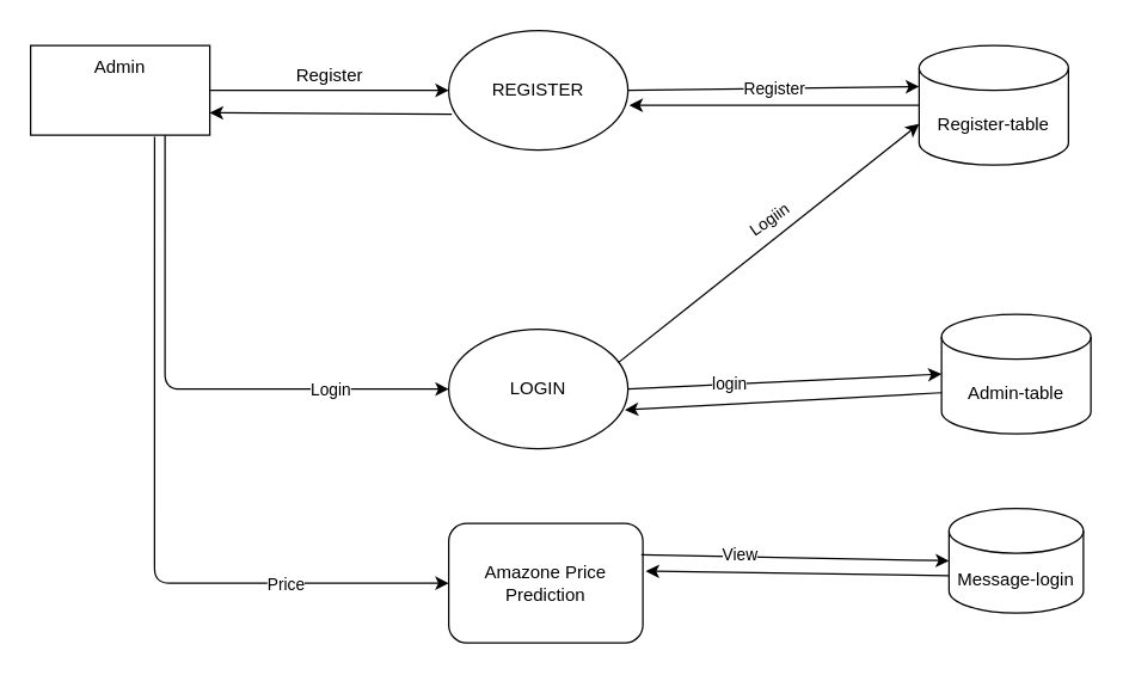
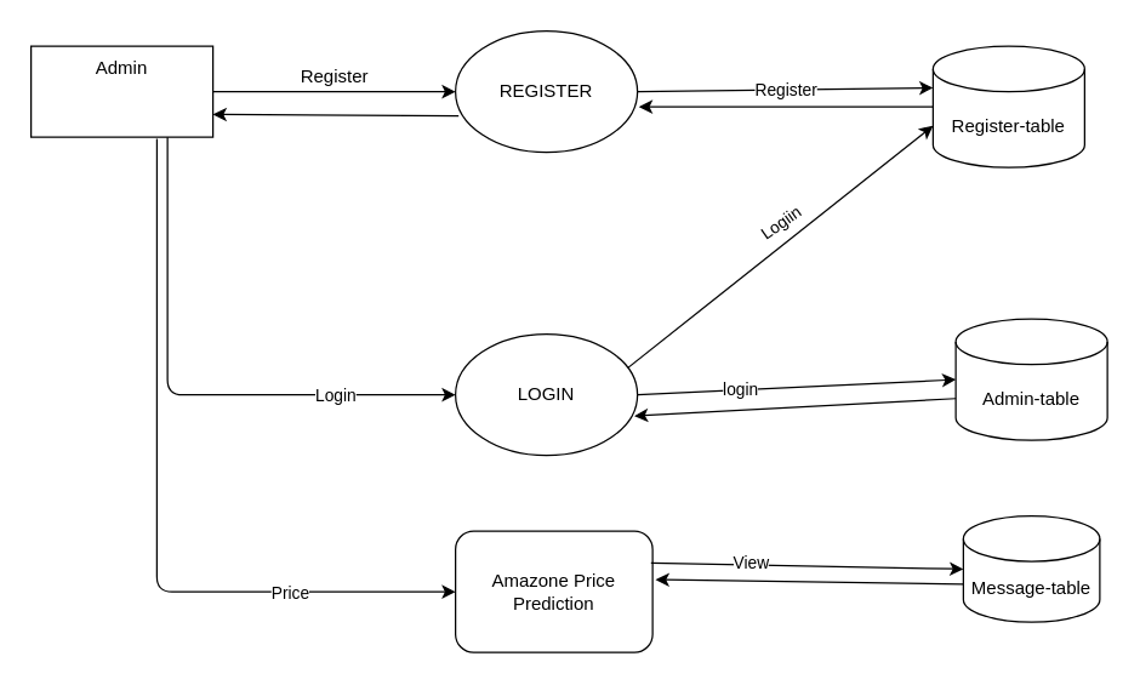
- <mxCell id="28" value="Message-login" style="shape=cylinder3;whiteSpace=wrap;html=1;boundedLbl=1;backgroundOutline=1;size=15;" parent="1" vertex="1"><mxGeometry x="635" y="340" width="90" height="70" as="geometry" /></mxCell>
+ <mxCell id="28" value="Message-table" style="shape=cylinder3;whiteSpace=wrap;html=1;boundedLbl=1;backgroundOutline=1;size=15;" parent="1" vertex="1"><mxGeometry x="635" y="340" width="90" height="70" as="geometry" /></mxCell>
